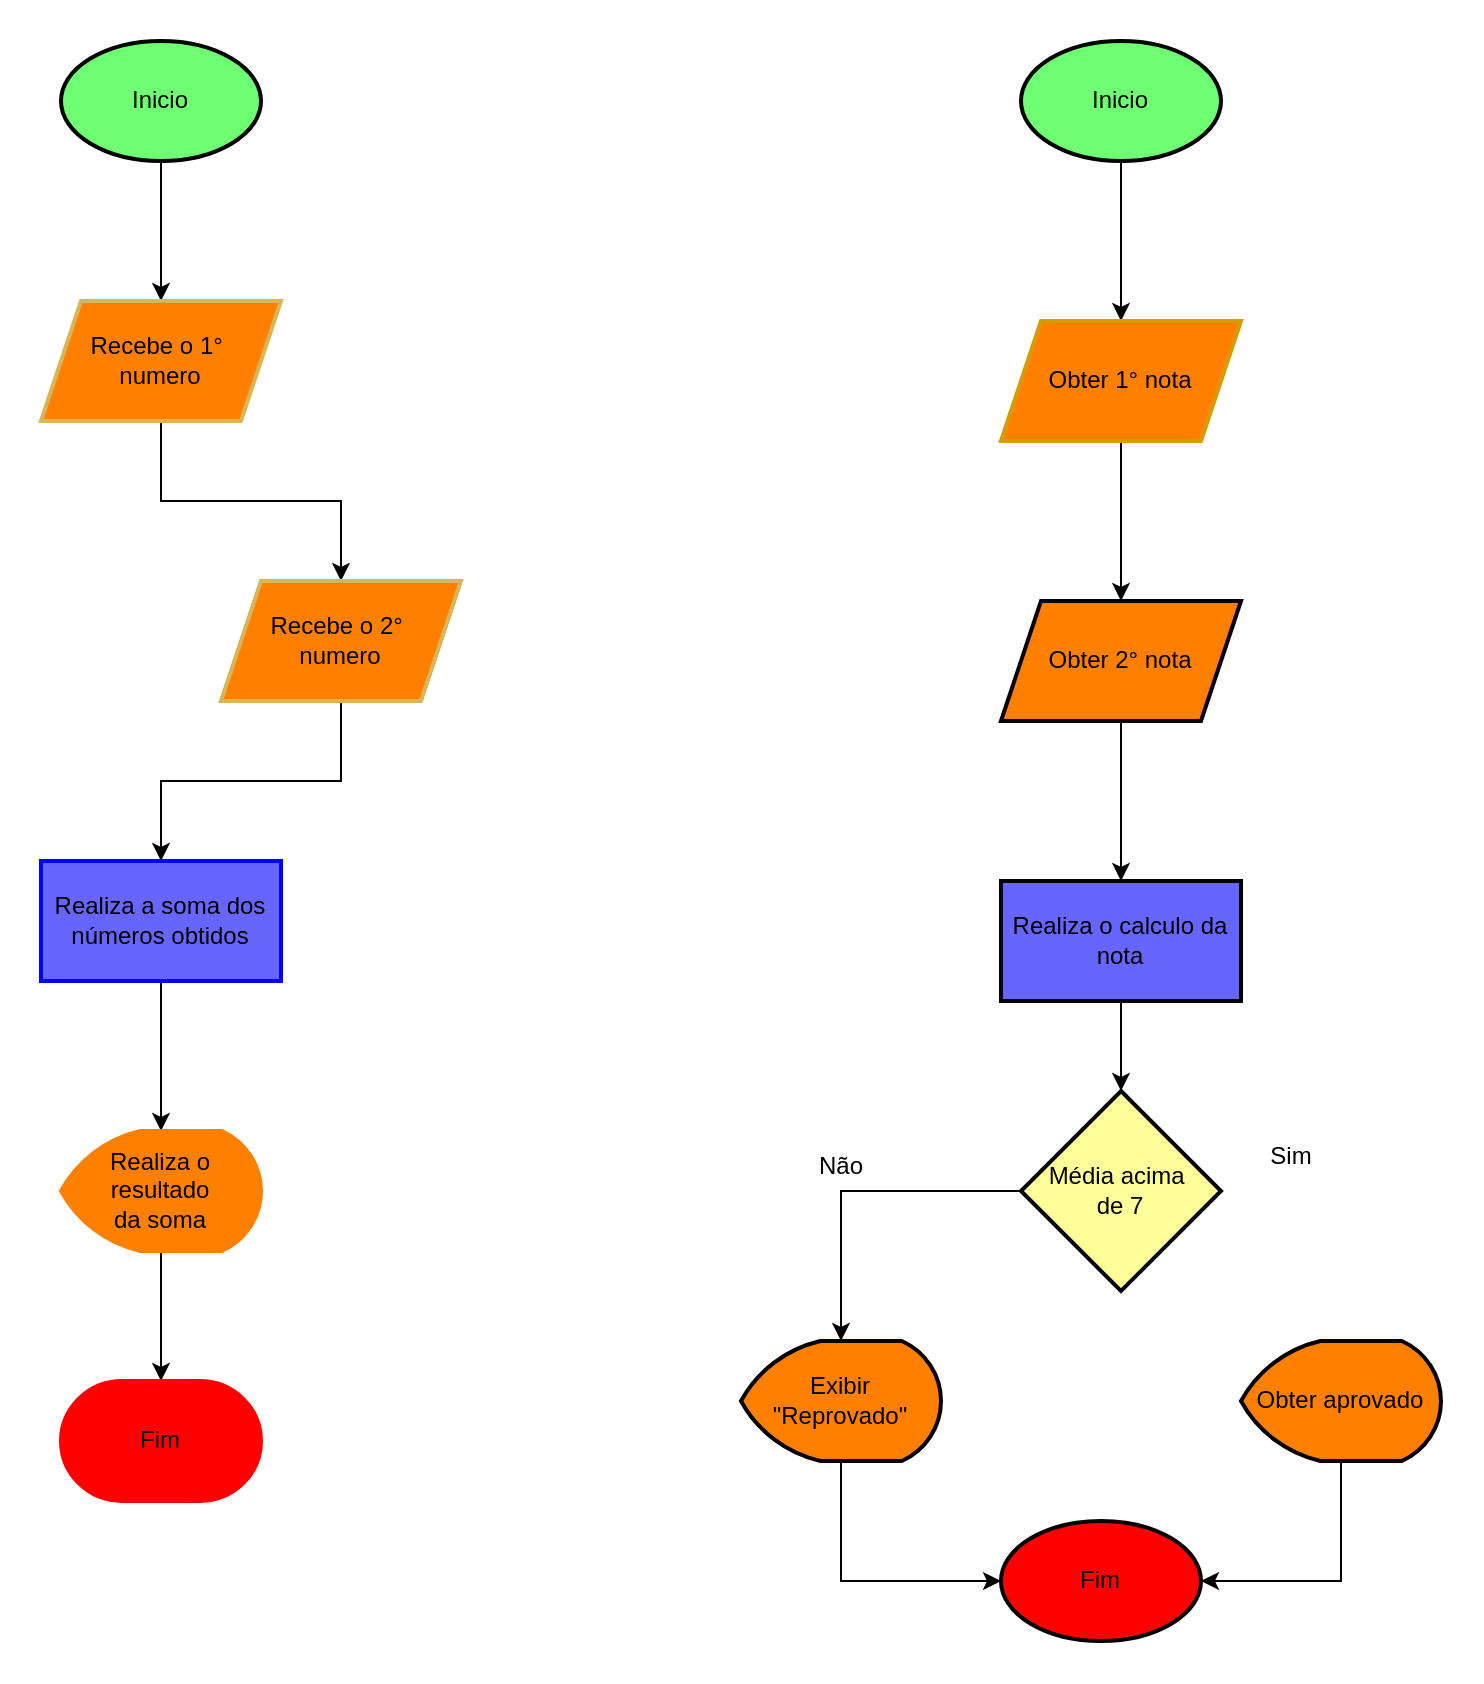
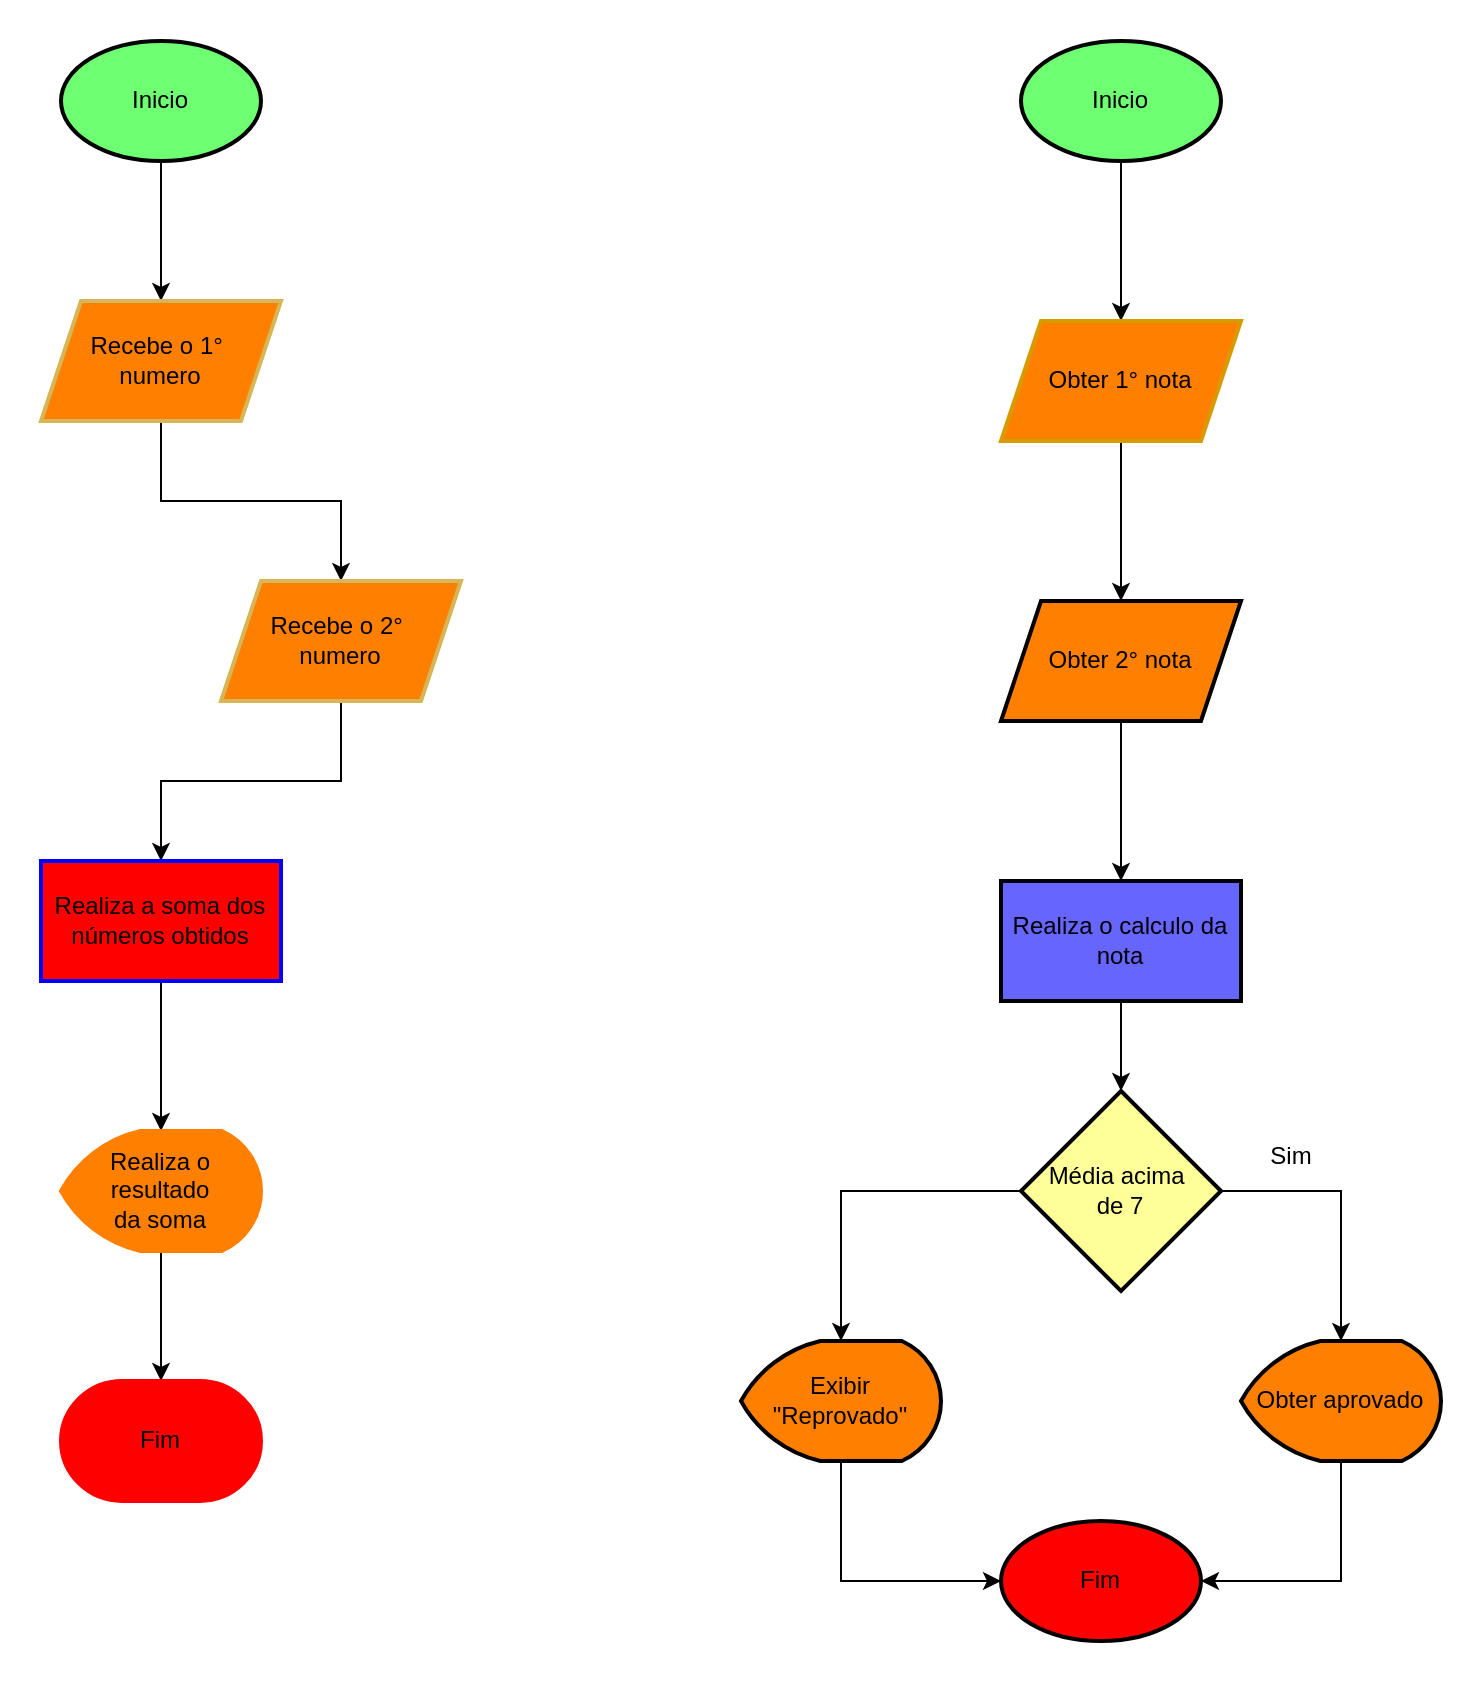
- <mxCell id="9" value="Realiza a soma dos números obtidos" style="whiteSpace=wrap;html=1;fillColor=#6666FF;strokeColor=#0000FF;strokeWidth=2;" vertex="1" parent="1"><mxGeometry x="20" y="430" width="120" height="60" as="geometry" /></mxCell>
+ <mxCell id="9" value="Realiza a soma dos números obtidos" style="whiteSpace=wrap;html=1;fillColor=#ff0000;strokeColor=#0000FF;strokeWidth=2;" vertex="1" parent="1"><mxGeometry x="20" y="430" width="120" height="60" as="geometry" /></mxCell>
- <mxCell id="29" value="Não" style="text;html=1;align=center;verticalAlign=middle;resizable=0;points=[];autosize=1;strokeColor=none;fillColor=none;" vertex="1" parent="1"><mxGeometry x="395" y="568" width="50" height="30" as="geometry" /></mxCell>
+ <mxCell id="21" value="" style="edgeStyle=orthogonalEdgeStyle;rounded=0;orthogonalLoop=1;jettySize=auto;html=1;" edge="1" parent="1" source="23" target="25"><mxGeometry relative="1" as="geometry" /></mxCell>
